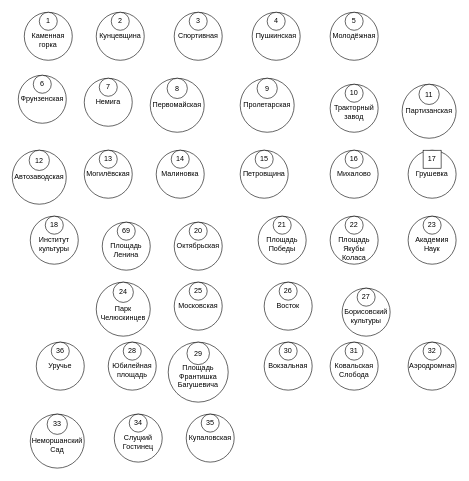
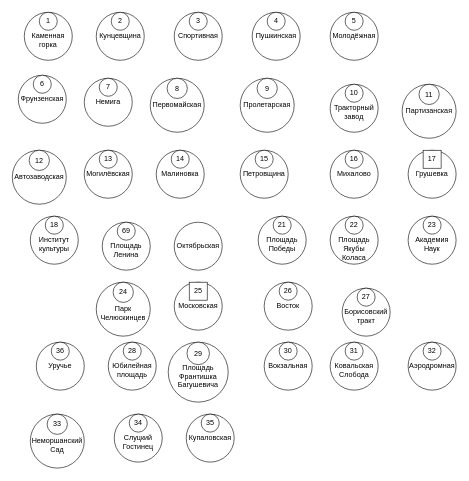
- <mxCell id="61" value="20" style="ellipse;whiteSpace=wrap;html=1;aspect=fixed;" parent="59" vertex="1"><mxGeometry x="25" width="30" height="30" as="geometry" /></mxCell>
- <mxCell id="76" value="25" style="ellipse;whiteSpace=wrap;html=1;aspect=fixed;" parent="74" vertex="1"><mxGeometry x="25" width="30" height="30" as="geometry" /></mxCell>
+ <mxCell id="76" value="25" style="whiteSpace=wrap;html=1;aspect=fixed;rounded=0;" parent="74" vertex="1"><mxGeometry x="25" width="30" height="30" as="geometry" /></mxCell>
- <mxCell id="81" value="&lt;div&gt;&lt;br&gt;&lt;/div&gt;&lt;div&gt;Борисовский культуры&lt;/div&gt;" style="ellipse;whiteSpace=wrap;html=1;aspect=fixed;" parent="80" vertex="1"><mxGeometry width="80" height="80" as="geometry" /></mxCell>
+ <mxCell id="81" value="&lt;div&gt;&lt;br&gt;&lt;/div&gt;&lt;div&gt;Борисовский тракт&lt;/div&gt;" style="ellipse;whiteSpace=wrap;html=1;aspect=fixed;" parent="80" vertex="1"><mxGeometry width="80" height="80" as="geometry" /></mxCell>
